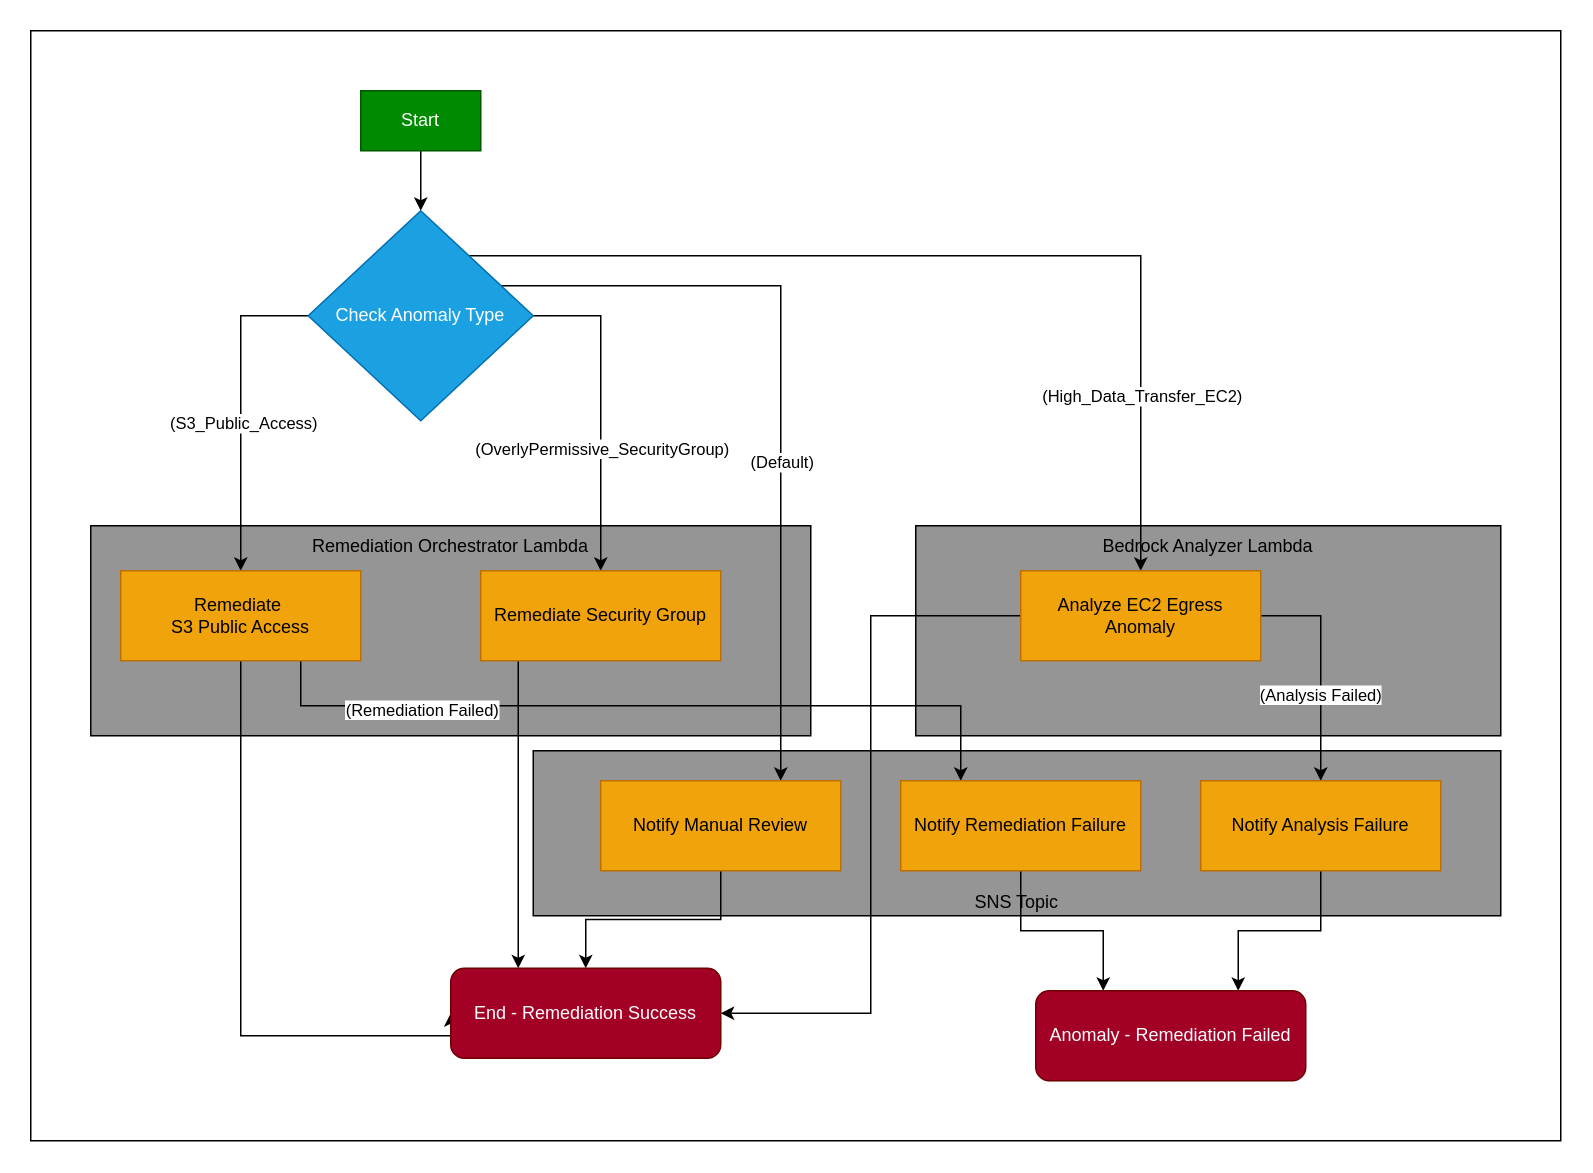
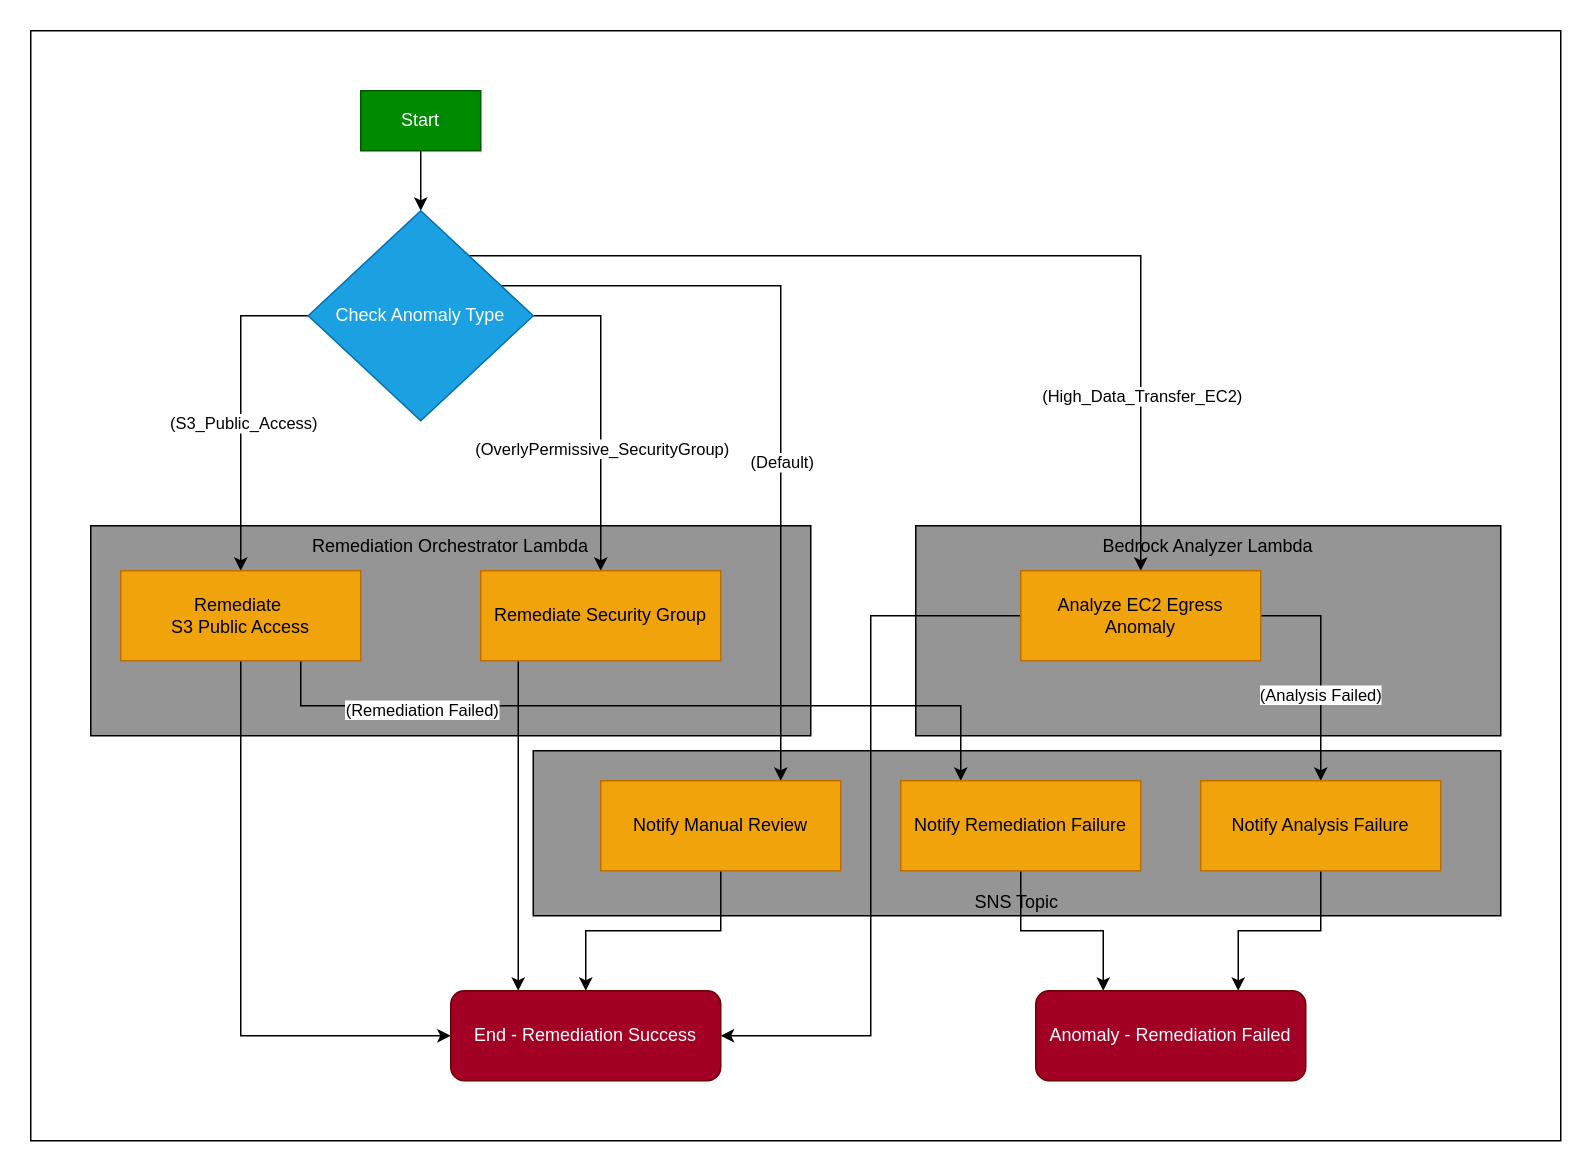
- <mxCell id="34" value="&lt;span class=&quot;selected&quot;&gt;End - Remediation Success&lt;/span&gt;" style="rounded=1;whiteSpace=wrap;html=1;fillColor=#a20025;fontColor=#ffffff;strokeColor=#6F0000;" parent="1" vertex="1"><mxGeometry x="300" y="645" width="180" height="60" as="geometry" /></mxCell>
+ <mxCell id="34" value="&lt;span class=&quot;selected&quot;&gt;End - Remediation Success&lt;/span&gt;" style="rounded=1;whiteSpace=wrap;html=1;fillColor=#a20025;fontColor=#ffffff;strokeColor=#6F0000;" parent="1" vertex="1"><mxGeometry x="300" y="660" width="180" height="60" as="geometry" /></mxCell>
